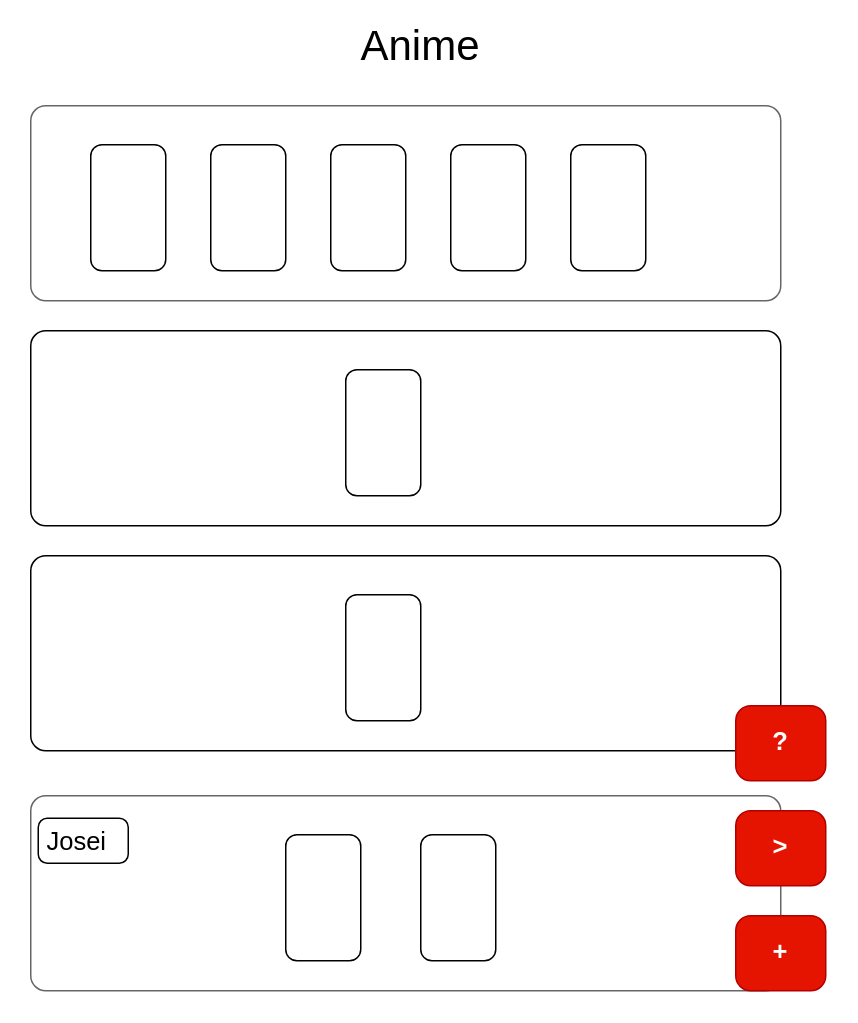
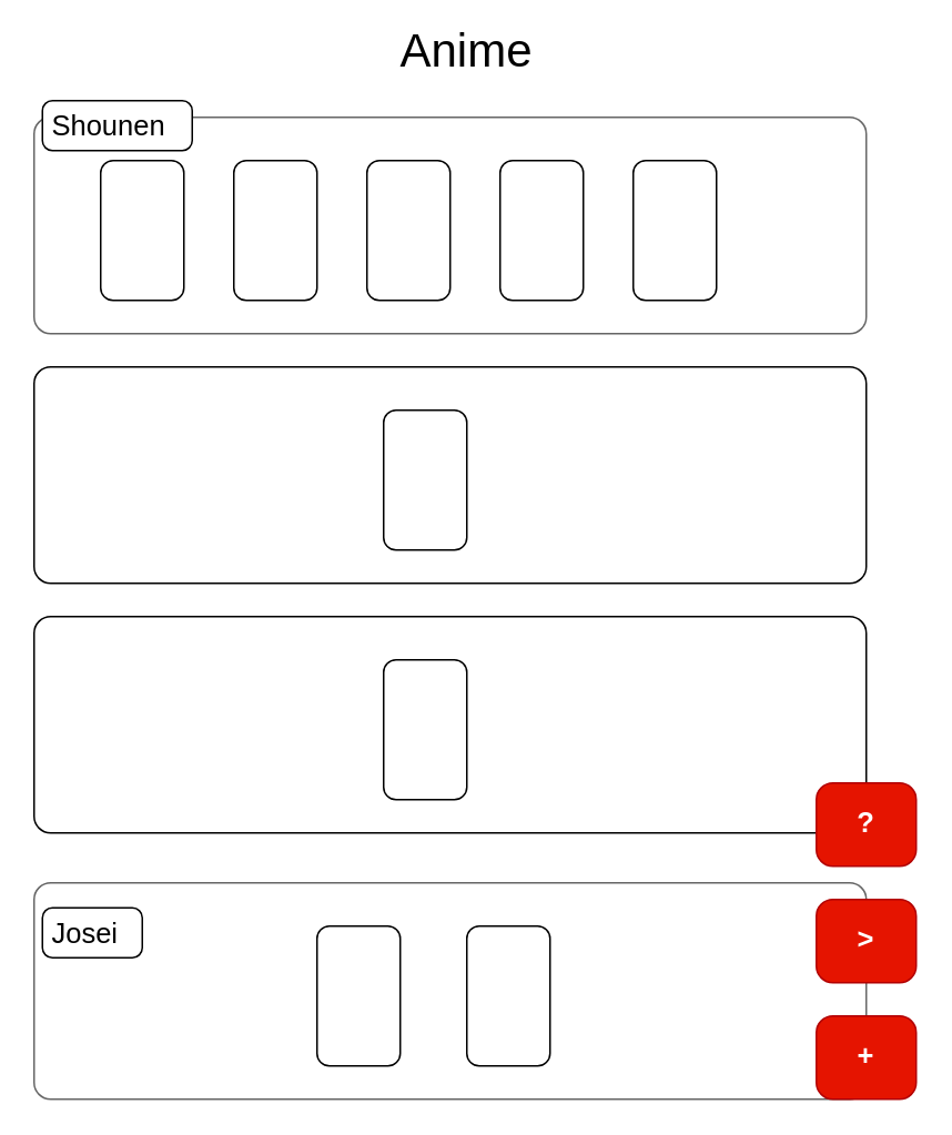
+ <mxCell id="3" value="Shounen" style="shape=rect;strokeWidth=1;dashed=0;rounded=1;arcSize=20;fontSize=17;spacing=2;spacingTop=-2;align=left;autosize=1;spacingLeft=4;resizeWidth=0;resizeHeight=0;perimeter=none;" vertex="1" parent="2"><mxGeometry x="5" width="90" height="30" as="geometry" /></mxCell>
